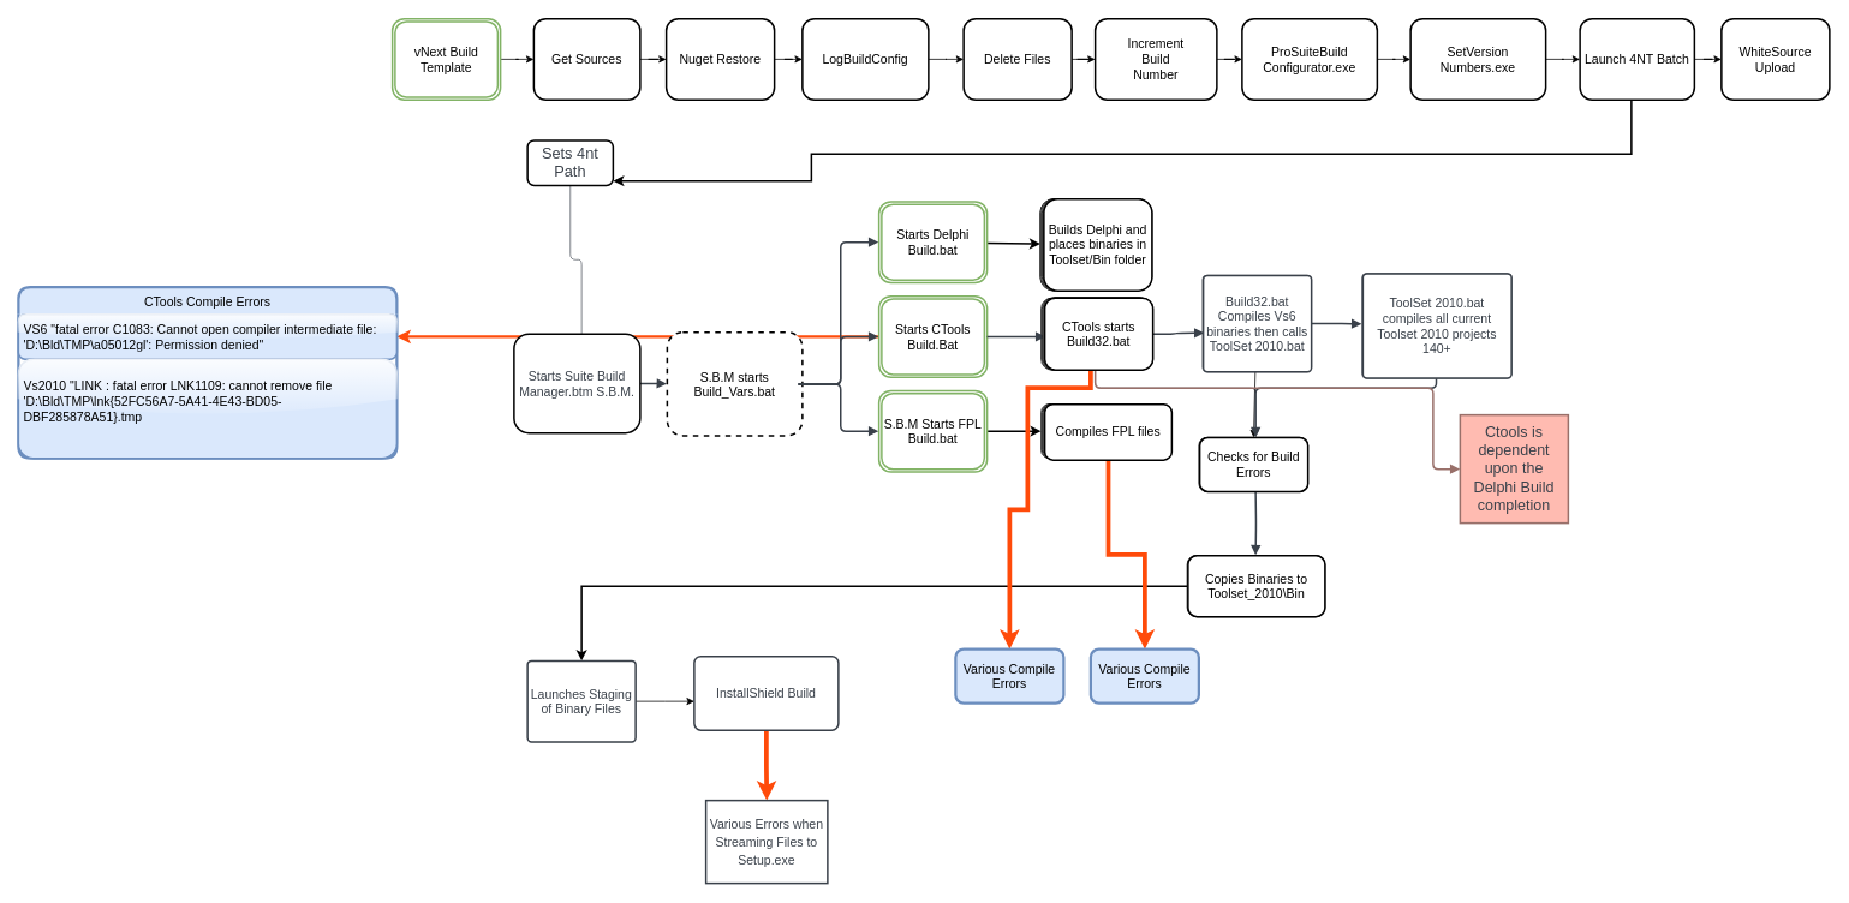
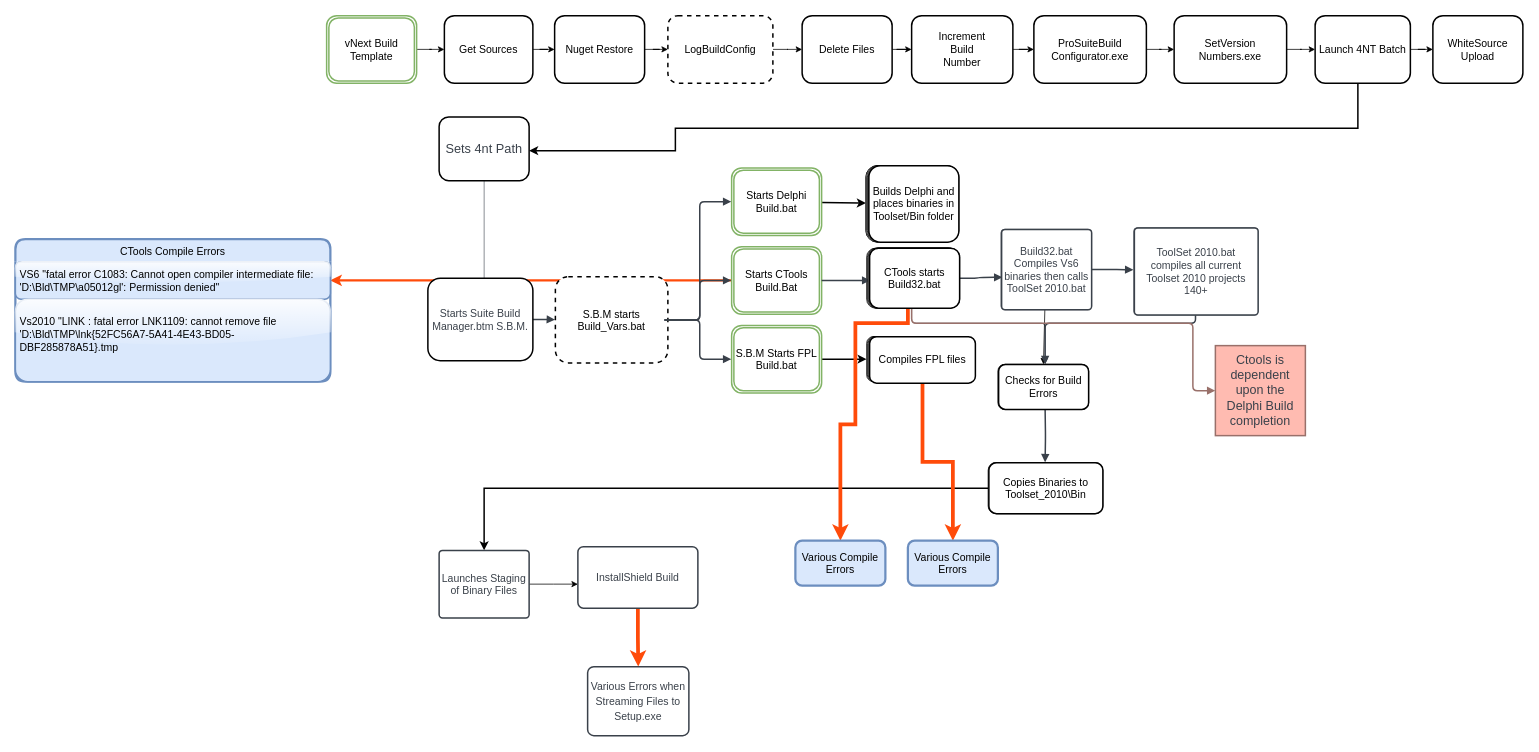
- <mxCell id="9" value="LogBuildConfig" style="rounded=1;whiteSpace=wrap;html=1;fillColor=#FFFFFF;fontSize=14;strokeWidth=2;" parent="1" vertex="1"><mxGeometry x="890" y="20" width="140" height="90" as="geometry" /></mxCell>
+ <mxCell id="9" value="LogBuildConfig" style="rounded=1;whiteSpace=wrap;html=1;fillColor=#FFFFFF;fontSize=14;strokeWidth=2;dashed=1;" parent="1" vertex="1"><mxGeometry x="890" y="20" width="140" height="90" as="geometry" /></mxCell>
- <mxCell id="53" value="&lt;span style=&quot;color: rgb(58 , 65 , 74) ; font-size: 17px&quot;&gt;Sets 4nt Path&lt;/span&gt;" style="rounded=1;whiteSpace=wrap;html=1;glass=0;fontSize=14;fontColor=#000000;strokeColor=#000000;strokeWidth=2;fillColor=#FFFFFF;" vertex="1" parent="1"><mxGeometry x="585" y="155" width="95" height="50" as="geometry" /></mxCell>
+ <mxCell id="53" value="&lt;span style=&quot;color: rgb(58 , 65 , 74) ; font-size: 17px&quot;&gt;Sets 4nt Path&lt;/span&gt;" style="rounded=1;whiteSpace=wrap;html=1;glass=0;fontSize=14;fontColor=#000000;strokeColor=#000000;strokeWidth=2;fillColor=#FFFFFF;" vertex="1" parent="1"><mxGeometry x="585" y="155" width="120" height="85" as="geometry" /></mxCell>
- <mxCell id="90" value="&lt;font style=&quot;font-size: 14px&quot;&gt;Various Errors when Streaming Files to Setup.exe&lt;/font&gt;" style="whiteSpace=wrap;html=1;fontSize=16.7;strokeColor=#3a414a;fontColor=#3a414a;spacing=3.8;arcSize=9;strokeWidth=2;rounded=0;" vertex="1" parent="87"><mxGeometry x="783" y="888" width="135" height="92" as="geometry" /></mxCell>
+ <mxCell id="90" value="&lt;font style=&quot;font-size: 14px&quot;&gt;Various Errors when Streaming Files to Setup.exe&lt;/font&gt;" style="whiteSpace=wrap;html=1;fontSize=16.7;strokeColor=#3a414a;fontColor=#3a414a;spacing=3.8;rounded=1;arcSize=9;strokeWidth=2;" vertex="1" parent="87"><mxGeometry x="783" y="888" width="135" height="92" as="geometry" /></mxCell>
